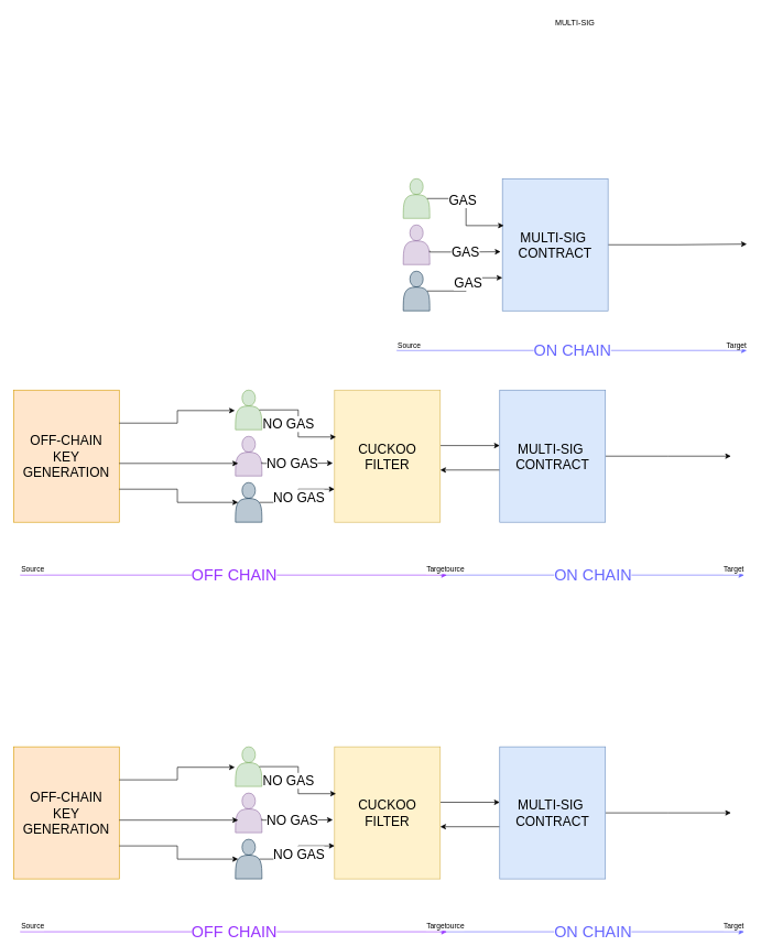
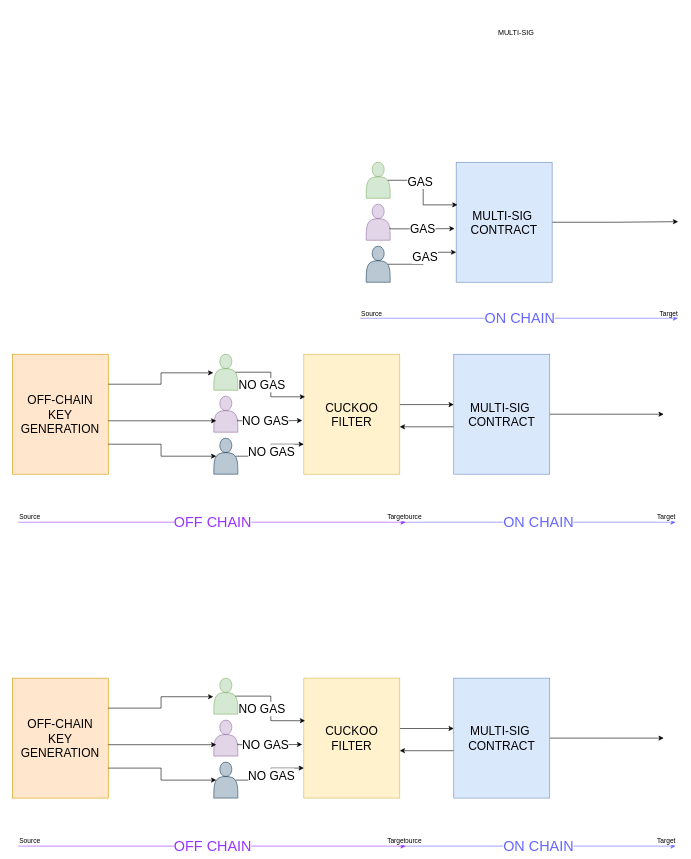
- <mxCell id="39" value="MULTI-SIG" style="text;html=1;strokeColor=none;fillColor=none;align=center;verticalAlign=middle;whiteSpace=wrap;rounded=0;" parent="1" vertex="1"><mxGeometry x="790" y="20" width="160" height="30" as="geometry" /></mxCell>
+ <mxCell id="39" value="MULTI-SIG" style="text;html=1;strokeColor=none;fillColor=none;align=center;verticalAlign=middle;whiteSpace=wrap;rounded=0;" parent="1" vertex="1"><mxGeometry x="780" y="40" width="160" height="30" as="geometry" /></mxCell>
